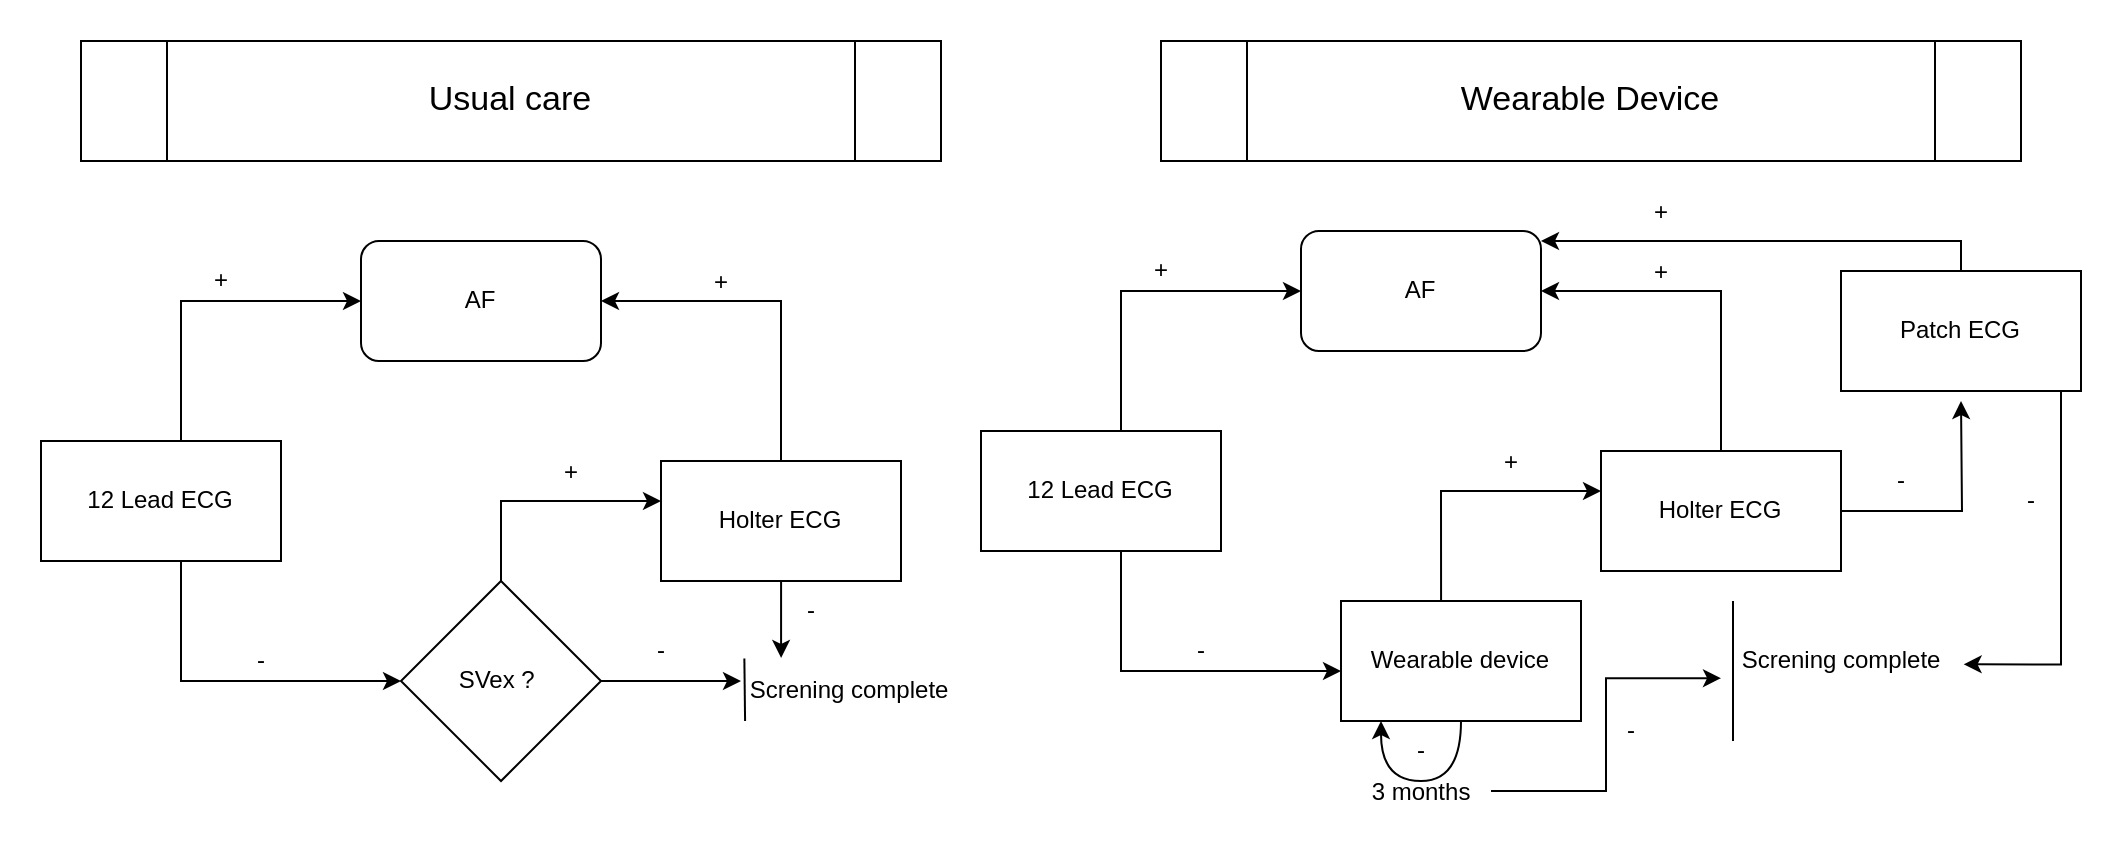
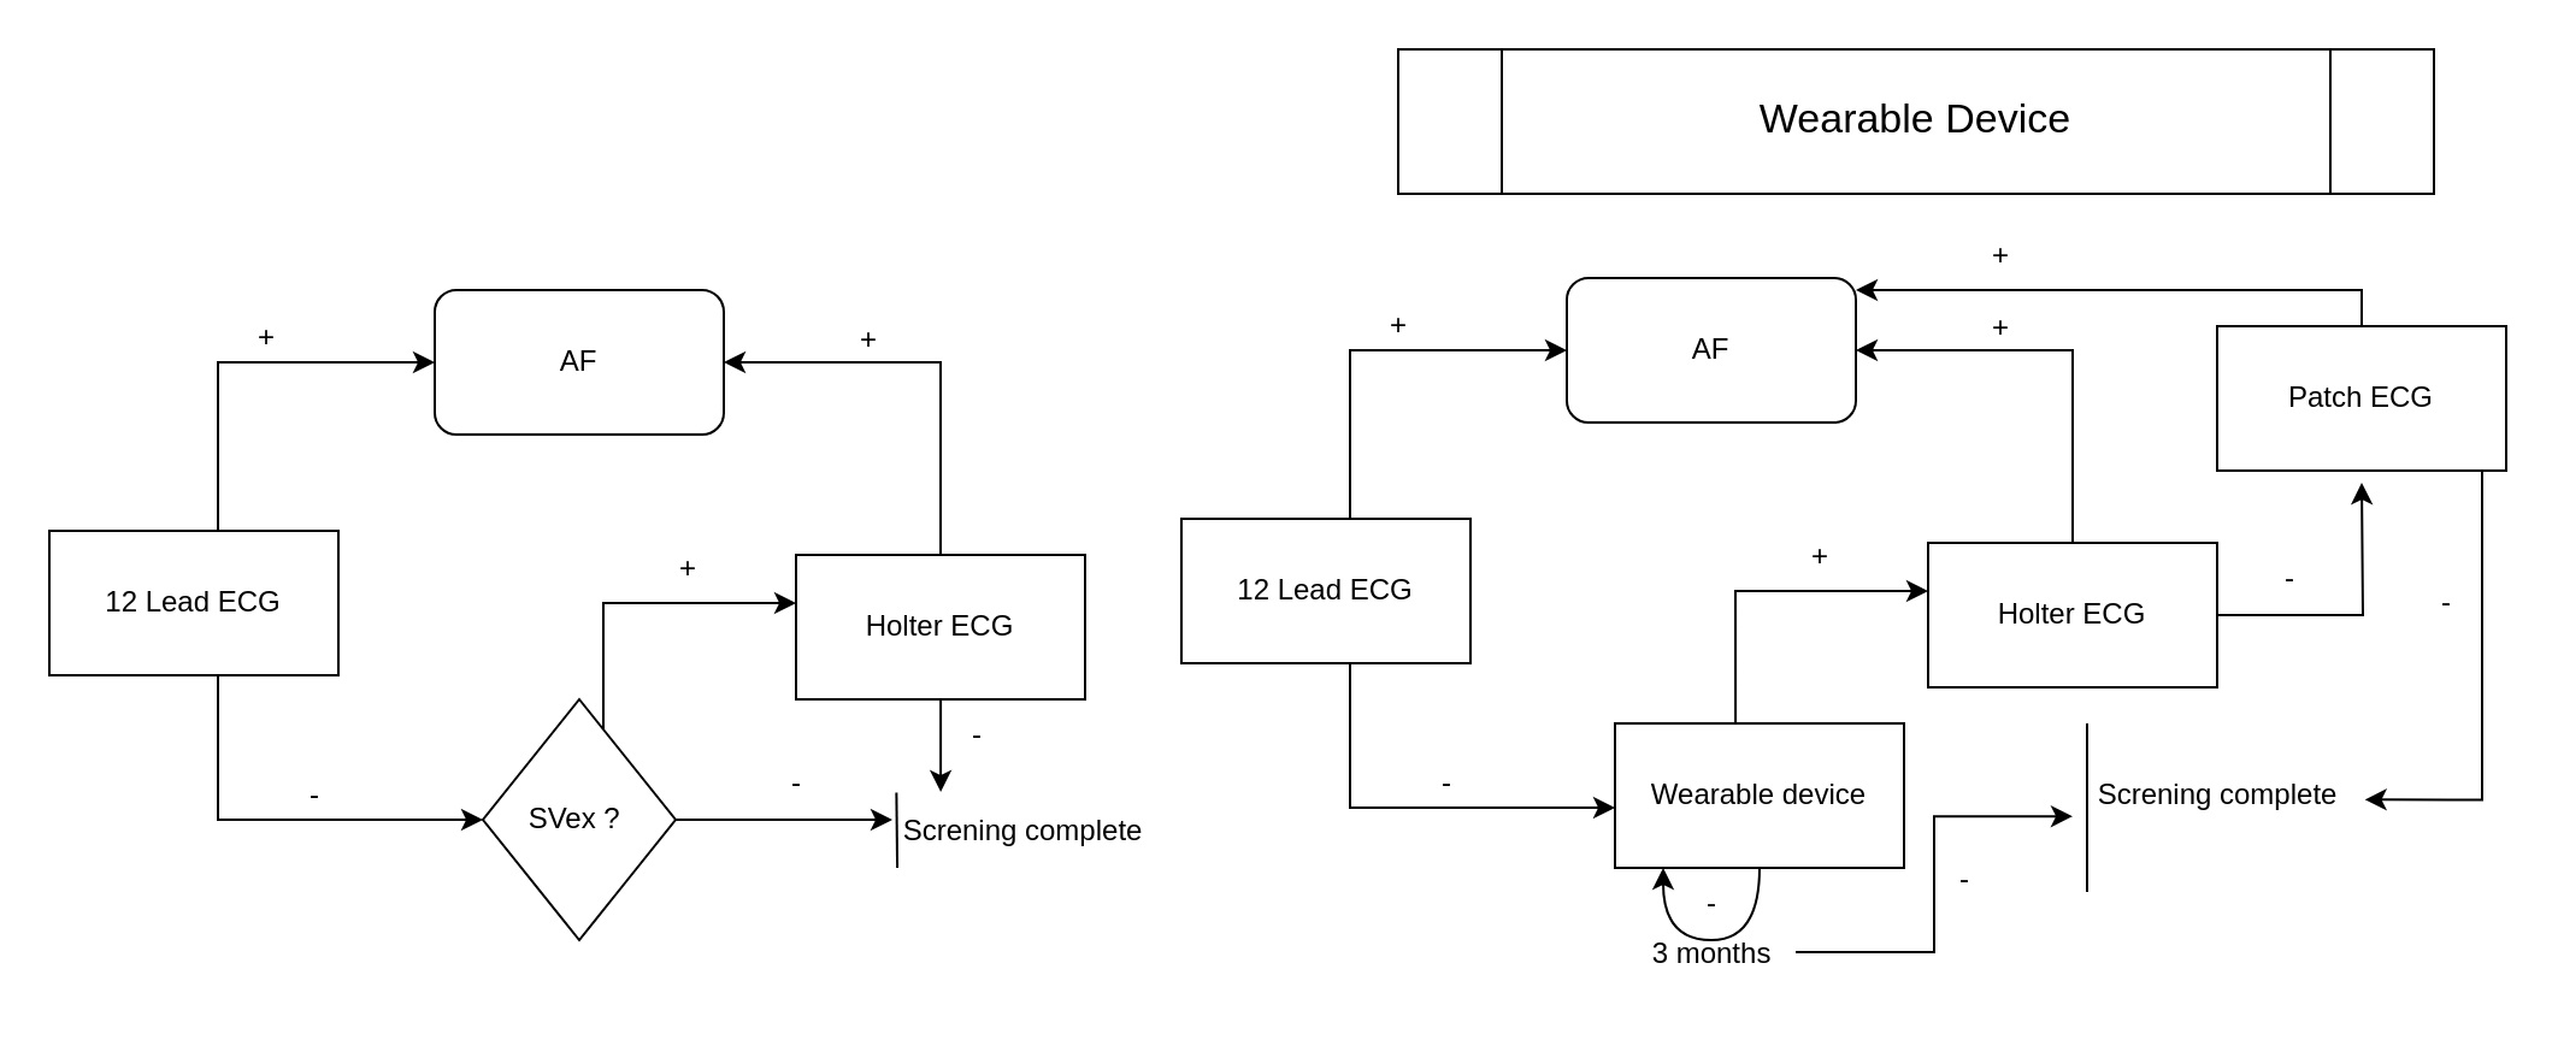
- <mxCell id="2" value="&lt;font style=&quot;font-size: 17px;&quot;&gt;Usual care&lt;/font&gt;" style="shape=process;whiteSpace=wrap;html=1;backgroundOutline=1;" vertex="1" parent="1"><mxGeometry x="40" y="20" width="430" height="60" as="geometry" /></mxCell>
- <mxCell id="11" value="SVex ?&amp;nbsp;" style="rhombus;whiteSpace=wrap;html=1;" vertex="1" parent="1"><mxGeometry x="200" y="290" width="100" height="100" as="geometry" /></mxCell>
+ <mxCell id="11" value="SVex ?&amp;nbsp;" style="rhombus;whiteSpace=wrap;html=1;" vertex="1" parent="1"><mxGeometry x="200" y="290" width="80" height="100" as="geometry" /></mxCell>
